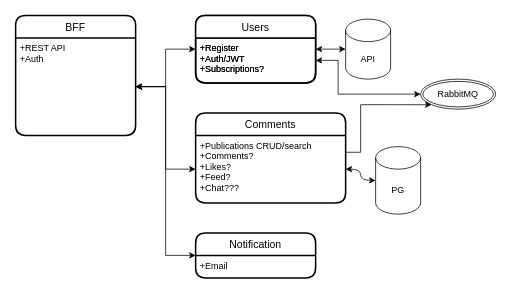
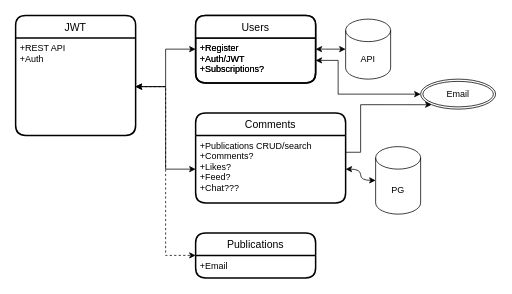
- <mxCell id="14" value="BFF" style="swimlane;childLayout=stackLayout;horizontal=1;startSize=30;horizontalStack=0;rounded=1;fontSize=14;fontStyle=0;strokeWidth=2;resizeParent=0;resizeLast=1;shadow=0;dashed=0;align=center;" parent="1" vertex="1"><mxGeometry x="20" y="20" width="160" height="160" as="geometry" /></mxCell>
+ <mxCell id="14" value="JWT" style="swimlane;childLayout=stackLayout;horizontal=1;startSize=30;horizontalStack=0;rounded=1;fontSize=14;fontStyle=0;strokeWidth=2;resizeParent=0;resizeLast=1;shadow=0;dashed=0;align=center;" parent="1" vertex="1"><mxGeometry x="20" y="20" width="160" height="160" as="geometry" /></mxCell>
- <mxCell id="9" value="RabbitMQ" style="ellipse;shape=doubleEllipse;margin=3;whiteSpace=wrap;html=1;align=center;" parent="1" vertex="1"><mxGeometry x="560" y="105" width="100" height="40" as="geometry" /></mxCell>
+ <mxCell id="9" value="Email" style="ellipse;shape=doubleEllipse;margin=3;whiteSpace=wrap;html=1;align=center;" parent="1" vertex="1"><mxGeometry x="560" y="105" width="100" height="40" as="geometry" /></mxCell>
- <mxCell id="23" value="" style="endArrow=classic;startArrow=classic;html=1;rounded=0;strokeWidth=1;targetPerimeterSpacing=0;exitX=1;exitY=0.5;exitDx=0;exitDy=0;entryX=0;entryY=0;entryDx=0;entryDy=0;edgeStyle=elbowEdgeStyle;" parent="1" source="15" target="11" edge="1"><mxGeometry width="50" height="50" relative="1" as="geometry"><mxPoint x="210" y="160" as="sourcePoint" /><mxPoint x="260" y="110" as="targetPoint" /><Array as="points"><mxPoint x="220" y="150" /><mxPoint x="200" y="260" /></Array></mxGeometry></mxCell>
+ <mxCell id="23" value="" style="endArrow=classic;startArrow=classic;html=1;rounded=0;strokeWidth=1;targetPerimeterSpacing=0;exitX=1;exitY=0.5;exitDx=0;exitDy=0;entryX=0;entryY=0;entryDx=0;entryDy=0;edgeStyle=elbowEdgeStyle;dashed=1;" parent="1" source="15" target="11" edge="1"><mxGeometry width="50" height="50" relative="1" as="geometry"><mxPoint x="210" y="160" as="sourcePoint" /><mxPoint x="260" y="110" as="targetPoint" /><Array as="points"><mxPoint x="220" y="150" /><mxPoint x="200" y="260" /></Array></mxGeometry></mxCell>
- <mxCell id="10" value="Notification" style="swimlane;childLayout=stackLayout;horizontal=1;startSize=30;horizontalStack=0;rounded=1;fontSize=14;fontStyle=0;strokeWidth=2;resizeParent=0;resizeLast=1;shadow=0;dashed=0;align=center;" parent="1" vertex="1"><mxGeometry x="260" y="310" width="160" height="60" as="geometry" /></mxCell>
+ <mxCell id="10" value="Publications" style="swimlane;childLayout=stackLayout;horizontal=1;startSize=30;horizontalStack=0;rounded=1;fontSize=14;fontStyle=0;strokeWidth=2;resizeParent=0;resizeLast=1;shadow=0;dashed=0;align=center;" parent="1" vertex="1"><mxGeometry x="260" y="310" width="160" height="60" as="geometry" /></mxCell>
